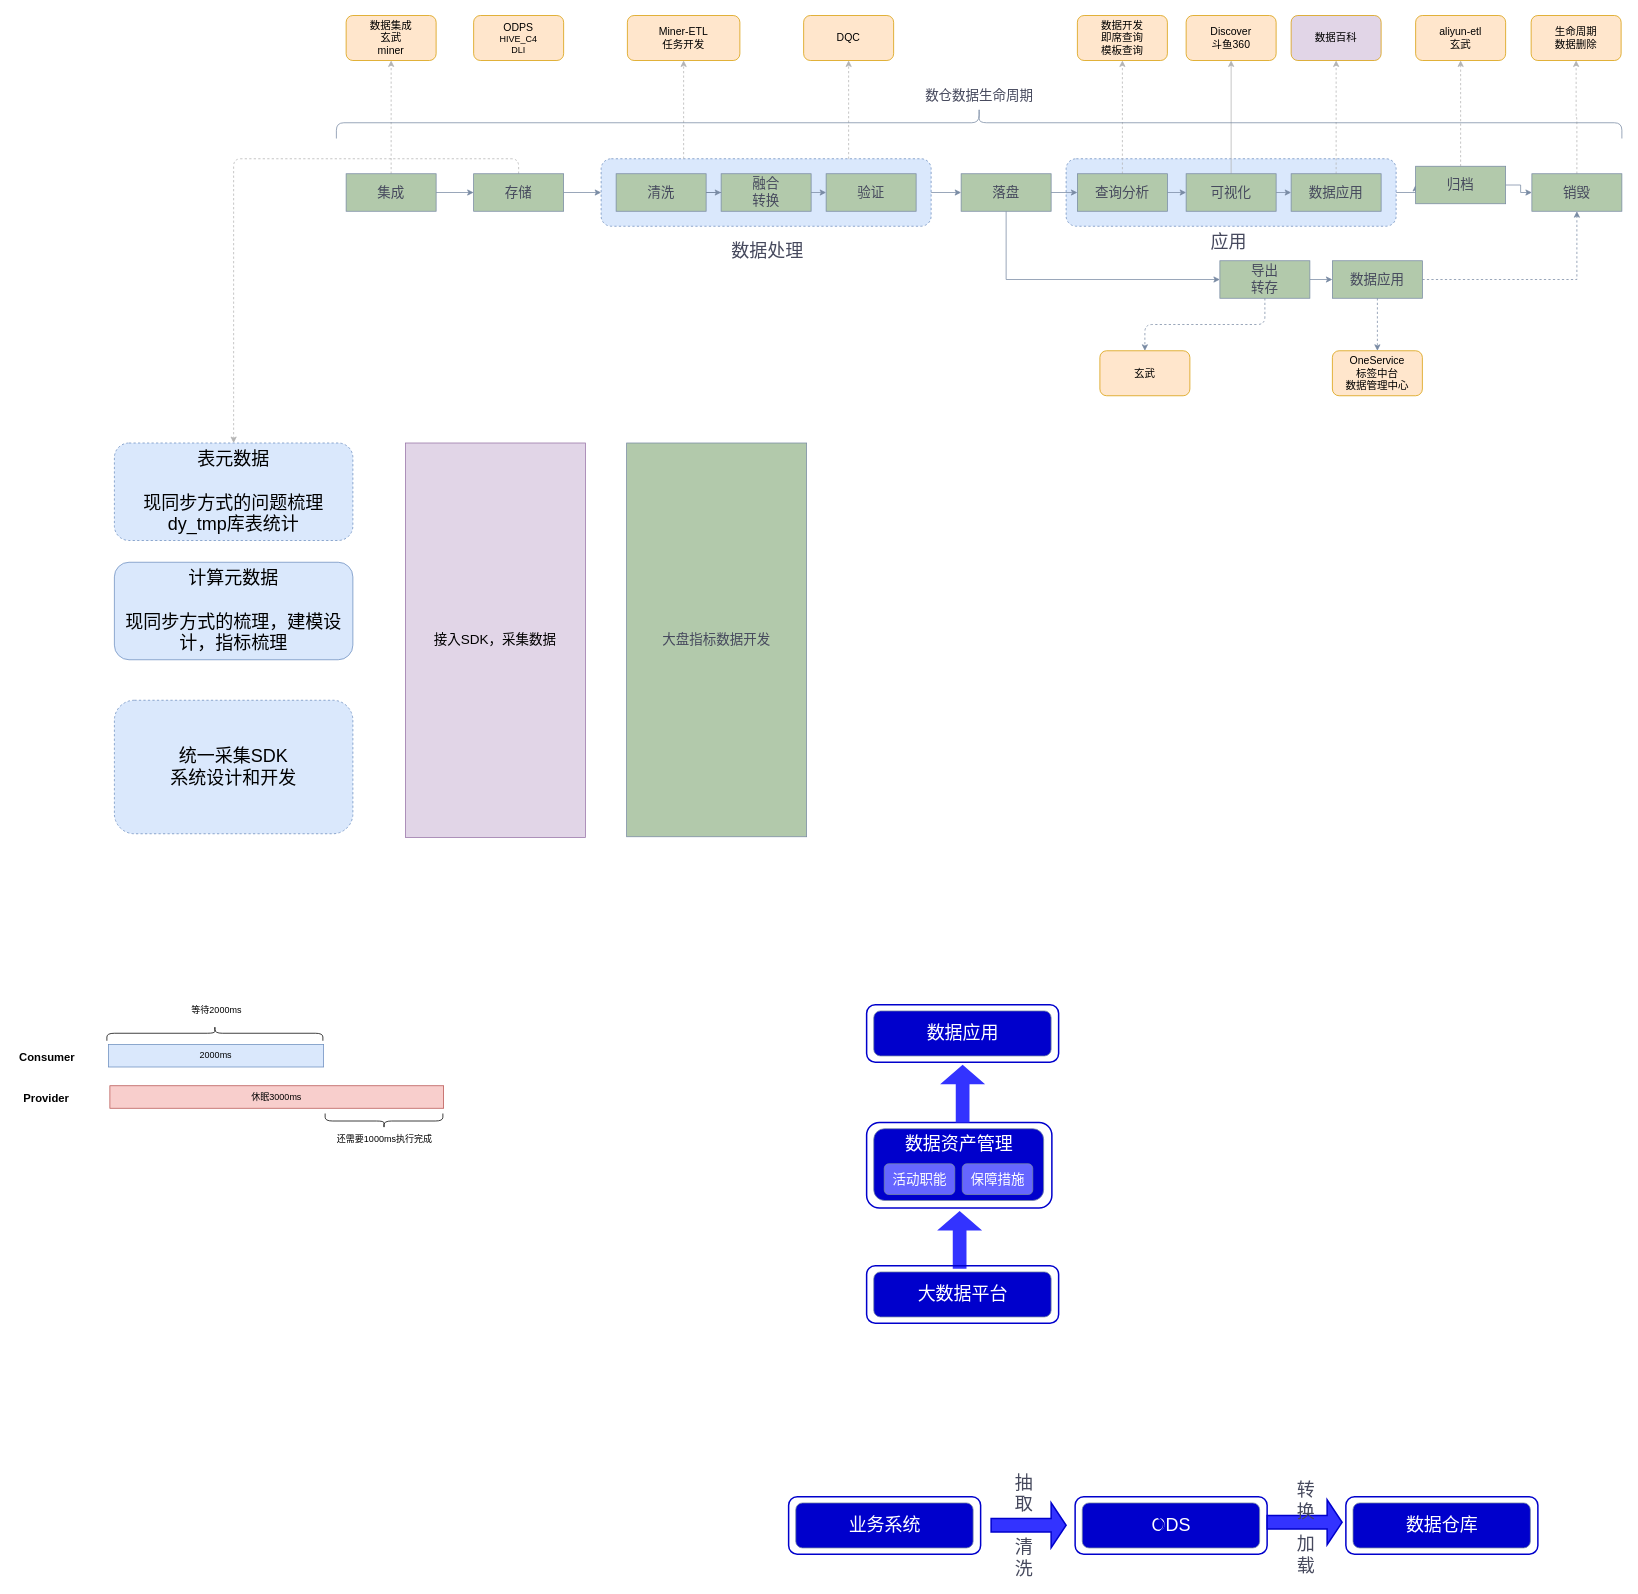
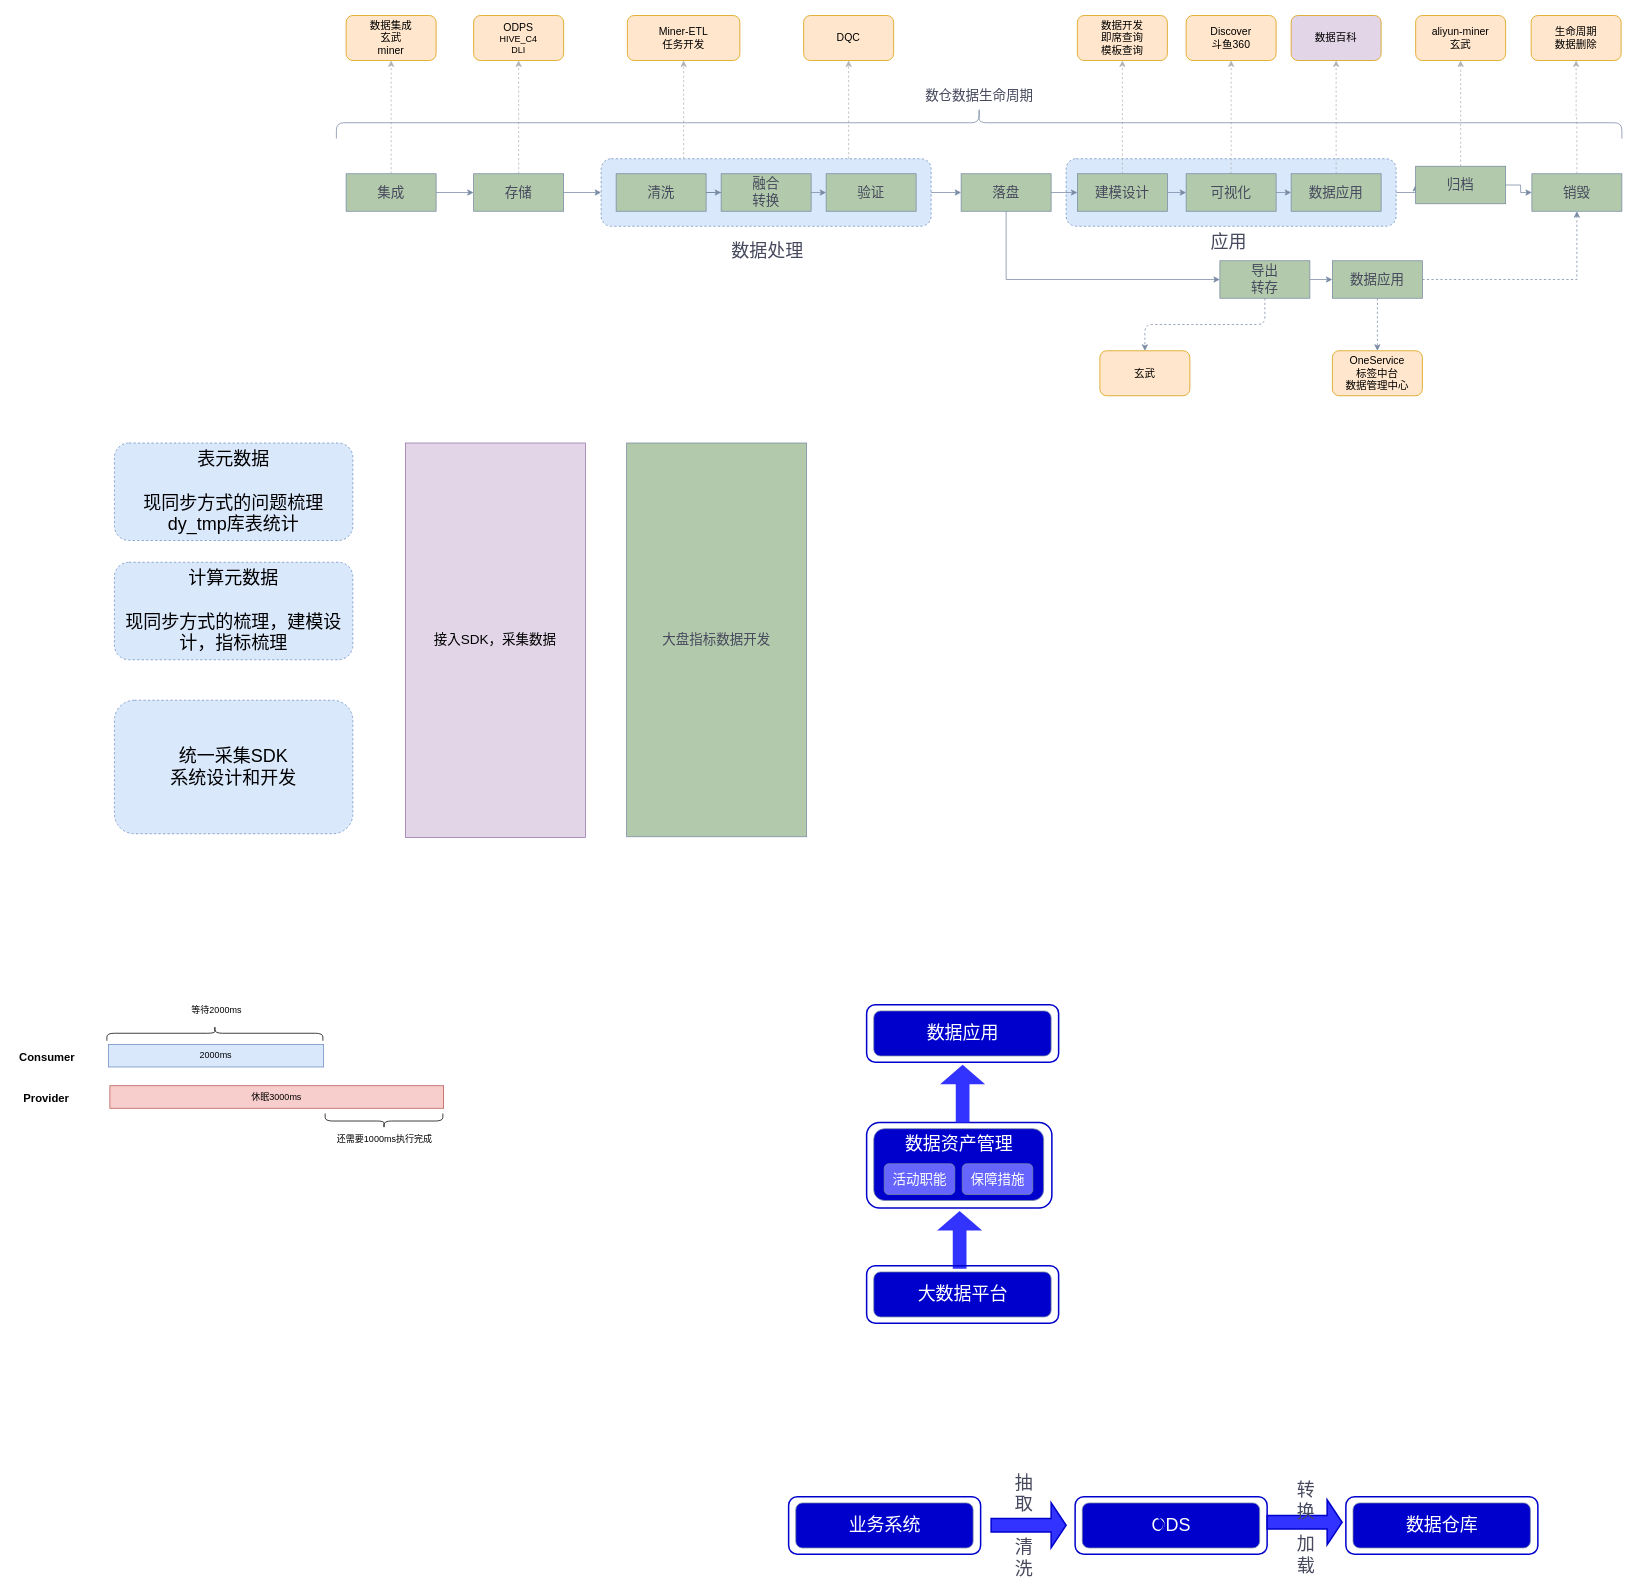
- <mxCell id="46" value="&lt;span style=&quot;font-size: 14px&quot;&gt;aliyun-etl&lt;br&gt;玄武&lt;br&gt;&lt;/span&gt;" style="rounded=1;whiteSpace=wrap;html=1;sketch=0;strokeColor=#d79b00;fillColor=#ffe6cc;align=center;" parent="1" vertex="1"><mxGeometry x="1887" y="20" width="120" height="60" as="geometry" /></mxCell>
+ <mxCell id="46" value="&lt;span style=&quot;font-size: 14px&quot;&gt;aliyun-miner&lt;br&gt;玄武&lt;br&gt;&lt;/span&gt;" style="rounded=1;whiteSpace=wrap;html=1;sketch=0;strokeColor=#d79b00;fillColor=#ffe6cc;align=center;" parent="1" vertex="1"><mxGeometry x="1887" y="20" width="120" height="60" as="geometry" /></mxCell>
- <mxCell id="38" style="edgeStyle=none;rounded=0;sketch=0;orthogonalLoop=1;jettySize=auto;html=1;exitX=0.5;exitY=0;exitDx=0;exitDy=0;fontColor=#46495D;fillColor=#B2C9AB;strokeColor=#B3B3B3;dashed=0;" parent="1" source="39" target="45" edge="1"><mxGeometry relative="1" as="geometry" /></mxCell>
+ <mxCell id="38" style="edgeStyle=none;rounded=0;sketch=0;orthogonalLoop=1;jettySize=auto;html=1;exitX=0.5;exitY=0;exitDx=0;exitDy=0;fontColor=#46495D;fillColor=#B2C9AB;strokeColor=#B3B3B3;dashed=1;" parent="1" source="39" target="45" edge="1"><mxGeometry relative="1" as="geometry" /></mxCell>
- <mxCell id="7" style="edgeStyle=orthogonalEdgeStyle;curved=0;rounded=1;sketch=0;orthogonalLoop=1;jettySize=auto;html=1;exitX=0.5;exitY=0;exitDx=0;exitDy=0;dashed=1;fontColor=#46495D;fillColor=#B2C9AB;strokeColor=#B3B3B3;" parent="1" source="8" target="57" edge="1"><mxGeometry relative="1" as="geometry" /></mxCell>
+ <mxCell id="7" style="edgeStyle=orthogonalEdgeStyle;curved=0;rounded=1;sketch=0;orthogonalLoop=1;jettySize=auto;html=1;exitX=0.5;exitY=0;exitDx=0;exitDy=0;entryX=0.5;entryY=1;entryDx=0;entryDy=0;dashed=1;fontColor=#46495D;fillColor=#B2C9AB;strokeColor=#B3B3B3;" parent="1" source="8" target="41" edge="1"><mxGeometry relative="1" as="geometry" /></mxCell>
- <mxCell id="17" value="&lt;font style=&quot;font-size: 18px&quot;&gt;查询分析&lt;/font&gt;" style="rounded=0;whiteSpace=wrap;html=1;fillColor=#B2C9AB;strokeColor=#788AA3;fontColor=#46495D;" parent="1" vertex="1"><mxGeometry x="1436" y="231" width="120" height="50" as="geometry" /></mxCell>
+ <mxCell id="17" value="&lt;font style=&quot;font-size: 18px&quot;&gt;建模设计&lt;/font&gt;" style="rounded=0;whiteSpace=wrap;html=1;fillColor=#B2C9AB;strokeColor=#788AA3;fontColor=#46495D;" parent="1" vertex="1"><mxGeometry x="1436" y="231" width="120" height="50" as="geometry" /></mxCell>
- <mxCell id="59" value="&lt;font style=&quot;font-size: 24px&quot;&gt;计算元数据&lt;br&gt;&lt;br&gt;现同步方式的梳理，建模设计，指标梳理&lt;br&gt;&lt;/font&gt;" style="rounded=1;whiteSpace=wrap;html=1;dashed=0;fillColor=#dae8fc;strokeColor=#6c8ebf;" parent="1" vertex="1"><mxGeometry x="152" y="749" width="318" height="130" as="geometry" /></mxCell>
+ <mxCell id="59" value="&lt;font style=&quot;font-size: 24px&quot;&gt;计算元数据&lt;br&gt;&lt;br&gt;现同步方式的梳理，建模设计，指标梳理&lt;br&gt;&lt;/font&gt;" style="rounded=1;whiteSpace=wrap;html=1;dashed=1;fillColor=#dae8fc;strokeColor=#6c8ebf;" parent="1" vertex="1"><mxGeometry x="152" y="749" width="318" height="130" as="geometry" /></mxCell>
